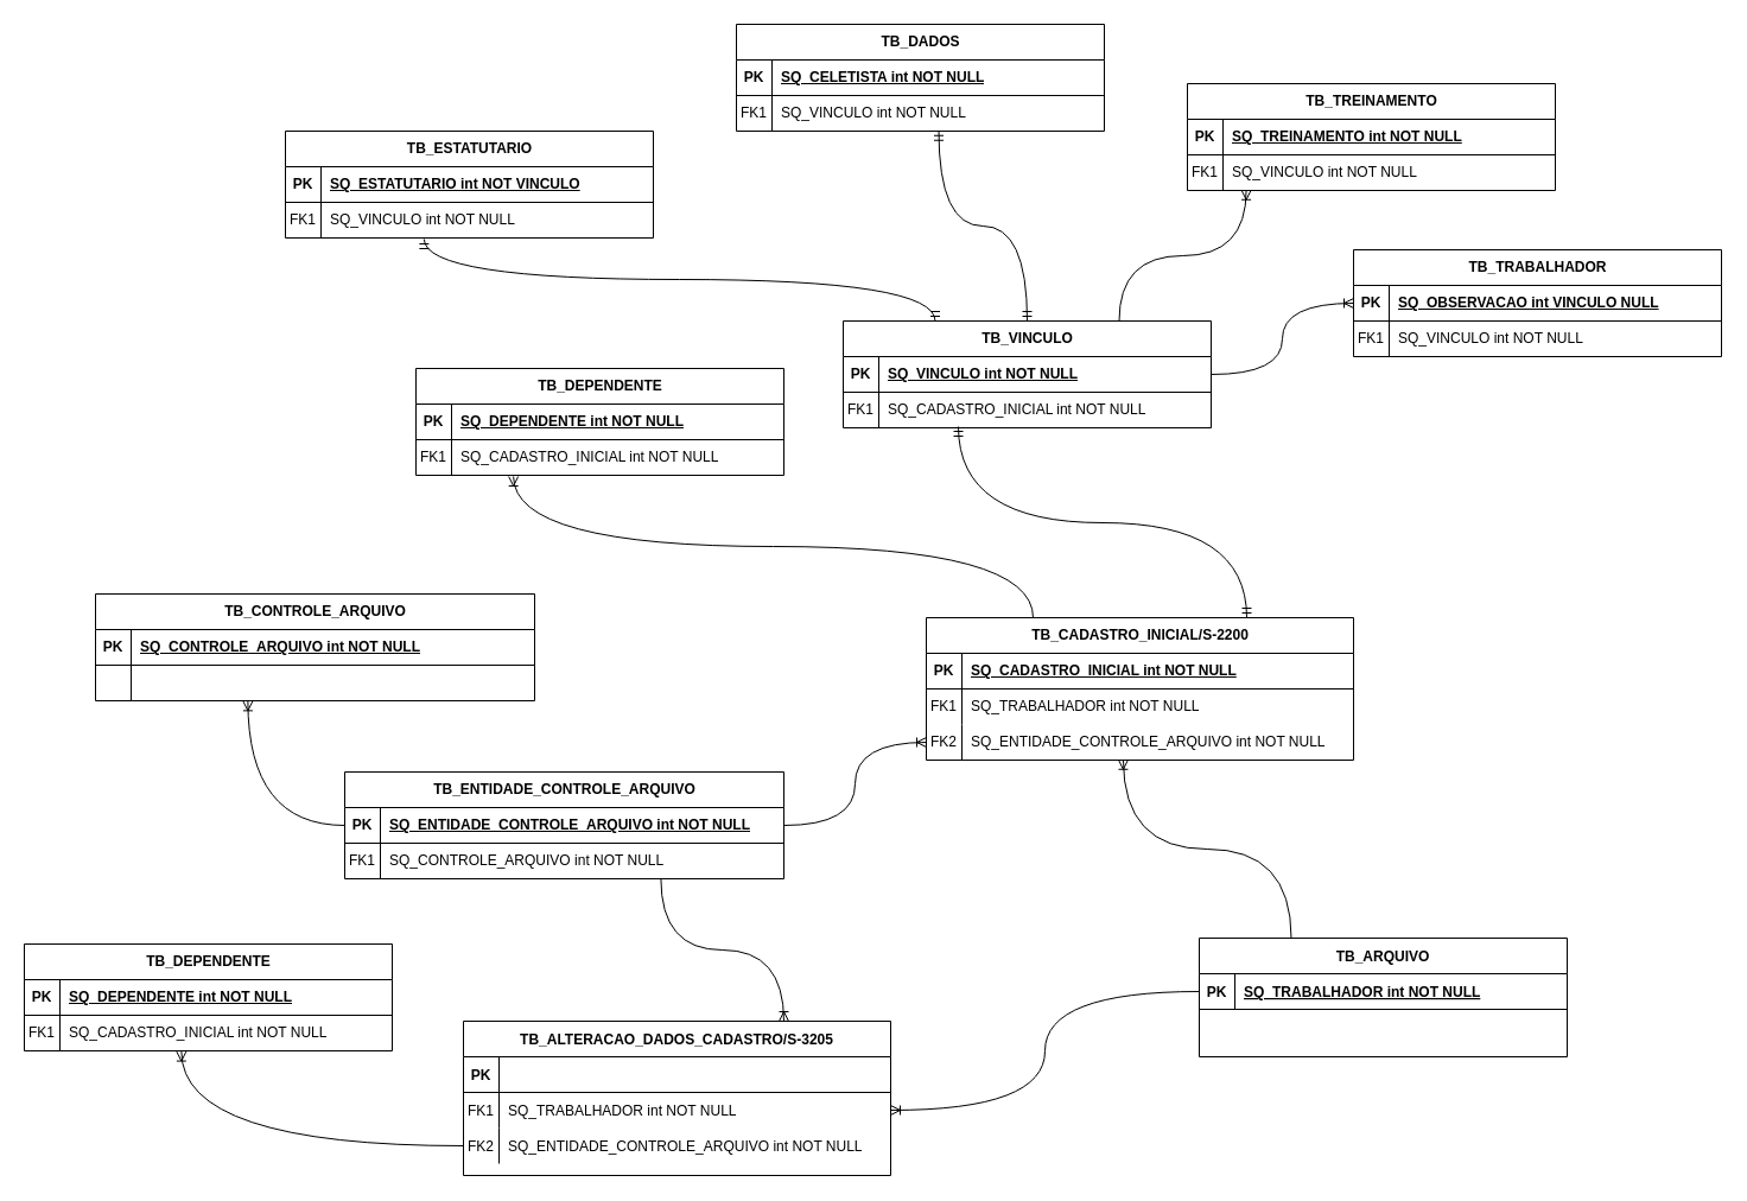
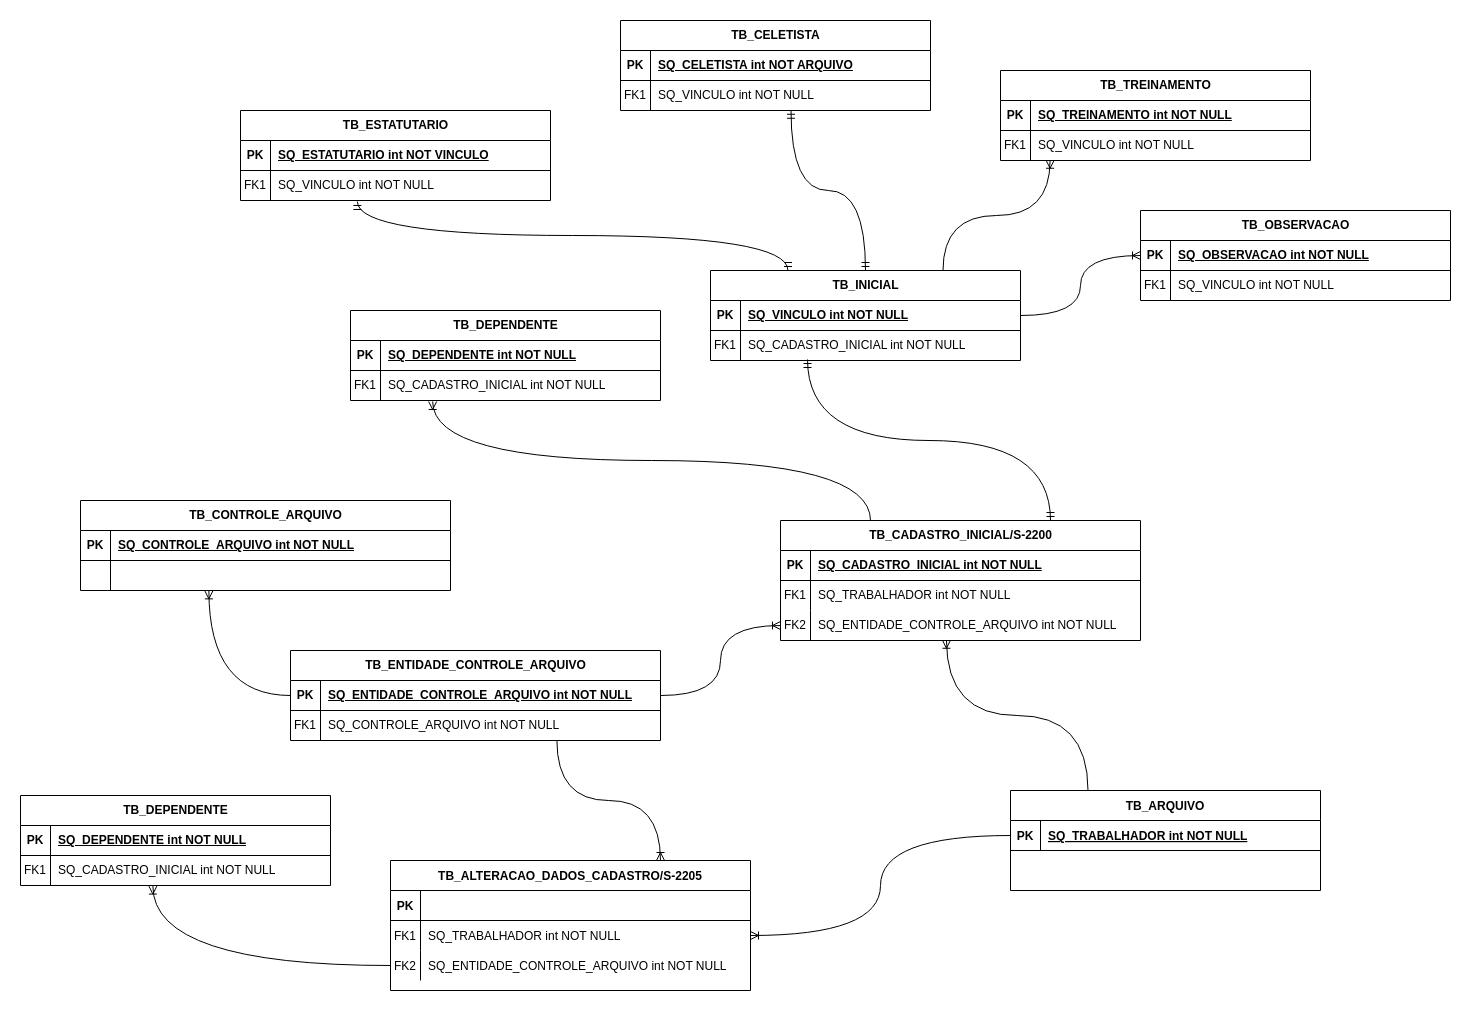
- <mxCell id="43" value="TB_DADOS" style="shape=table;startSize=30;container=1;collapsible=1;childLayout=tableLayout;fixedRows=1;rowLines=0;fontStyle=1;align=center;resizeLast=1;html=1;" vertex="1" parent="1"><mxGeometry x="620" y="20" width="310" height="90" as="geometry" /></mxCell>
+ <mxCell id="43" value="TB_CELETISTA" style="shape=table;startSize=30;container=1;collapsible=1;childLayout=tableLayout;fixedRows=1;rowLines=0;fontStyle=1;align=center;resizeLast=1;html=1;" vertex="1" parent="1"><mxGeometry x="620" y="20" width="310" height="90" as="geometry" /></mxCell>
- <mxCell id="46" value="SQ_CELETISTA int NOT NULL" style="shape=partialRectangle;connectable=0;fillColor=none;top=0;left=0;bottom=0;right=0;align=left;spacingLeft=6;fontStyle=5;overflow=hidden;whiteSpace=wrap;html=1;" vertex="1" parent="44"><mxGeometry x="30" width="280" height="30" as="geometry"><mxRectangle width="280" height="30" as="alternateBounds" /></mxGeometry></mxCell>
+ <mxCell id="46" value="SQ_CELETISTA int NOT ARQUIVO" style="shape=partialRectangle;connectable=0;fillColor=none;top=0;left=0;bottom=0;right=0;align=left;spacingLeft=6;fontStyle=5;overflow=hidden;whiteSpace=wrap;html=1;" vertex="1" parent="44"><mxGeometry x="30" width="280" height="30" as="geometry"><mxRectangle width="280" height="30" as="alternateBounds" /></mxGeometry></mxCell>
- <mxCell id="59" value="TB_TRABALHADOR" style="shape=table;startSize=30;container=1;collapsible=1;childLayout=tableLayout;fixedRows=1;rowLines=0;fontStyle=1;align=center;resizeLast=1;html=1;" vertex="1" parent="1"><mxGeometry x="1140" y="210" width="310" height="90" as="geometry" /></mxCell>
+ <mxCell id="59" value="TB_OBSERVACAO" style="shape=table;startSize=30;container=1;collapsible=1;childLayout=tableLayout;fixedRows=1;rowLines=0;fontStyle=1;align=center;resizeLast=1;html=1;" vertex="1" parent="1"><mxGeometry x="1140" y="210" width="310" height="90" as="geometry" /></mxCell>
- <mxCell id="62" value="SQ_OBSERVACAO int VINCULO NULL" style="shape=partialRectangle;connectable=0;fillColor=none;top=0;left=0;bottom=0;right=0;align=left;spacingLeft=6;fontStyle=5;overflow=hidden;whiteSpace=wrap;html=1;" vertex="1" parent="60"><mxGeometry x="30" width="280" height="30" as="geometry"><mxRectangle width="280" height="30" as="alternateBounds" /></mxGeometry></mxCell>
+ <mxCell id="62" value="SQ_OBSERVACAO int NOT NULL" style="shape=partialRectangle;connectable=0;fillColor=none;top=0;left=0;bottom=0;right=0;align=left;spacingLeft=6;fontStyle=5;overflow=hidden;whiteSpace=wrap;html=1;" vertex="1" parent="60"><mxGeometry x="30" width="280" height="30" as="geometry"><mxRectangle width="280" height="30" as="alternateBounds" /></mxGeometry></mxCell>
- <mxCell id="27" value="TB_VINCULO" style="shape=table;startSize=30;container=1;collapsible=1;childLayout=tableLayout;fixedRows=1;rowLines=0;fontStyle=1;align=center;resizeLast=1;html=1;" vertex="1" parent="1"><mxGeometry x="710" y="270" width="310" height="90" as="geometry" /></mxCell>
+ <mxCell id="27" value="TB_INICIAL" style="shape=table;startSize=30;container=1;collapsible=1;childLayout=tableLayout;fixedRows=1;rowLines=0;fontStyle=1;align=center;resizeLast=1;html=1;" vertex="1" parent="1"><mxGeometry x="710" y="270" width="310" height="90" as="geometry" /></mxCell>
- <mxCell id="82" value="TB_ALTERACAO_DADOS_CADASTRO/S-3205" style="shape=table;startSize=30;container=1;collapsible=1;childLayout=tableLayout;fixedRows=1;rowLines=0;fontStyle=1;align=center;resizeLast=1;" vertex="1" parent="1"><mxGeometry x="390" y="860" width="360" height="130" as="geometry" /></mxCell>
+ <mxCell id="82" value="TB_ALTERACAO_DADOS_CADASTRO/S-2205" style="shape=table;startSize=30;container=1;collapsible=1;childLayout=tableLayout;fixedRows=1;rowLines=0;fontStyle=1;align=center;resizeLast=1;" vertex="1" parent="1"><mxGeometry x="390" y="860" width="360" height="130" as="geometry" /></mxCell>
